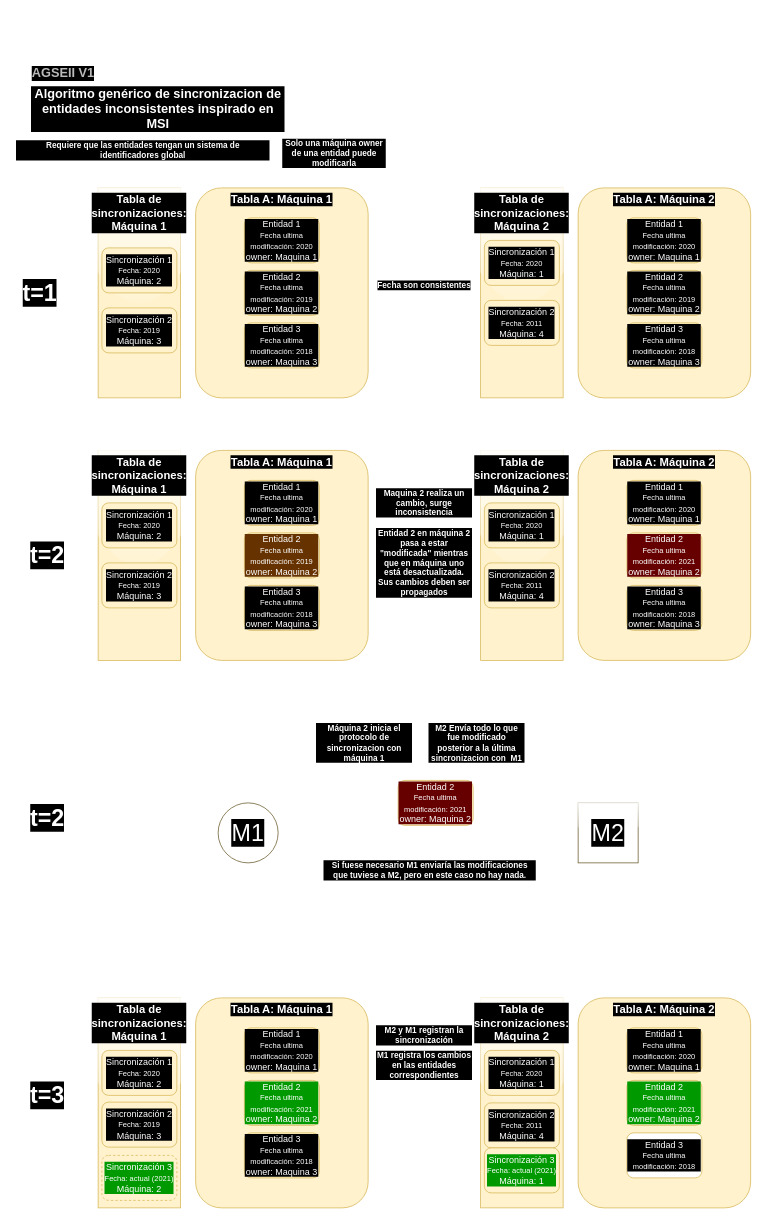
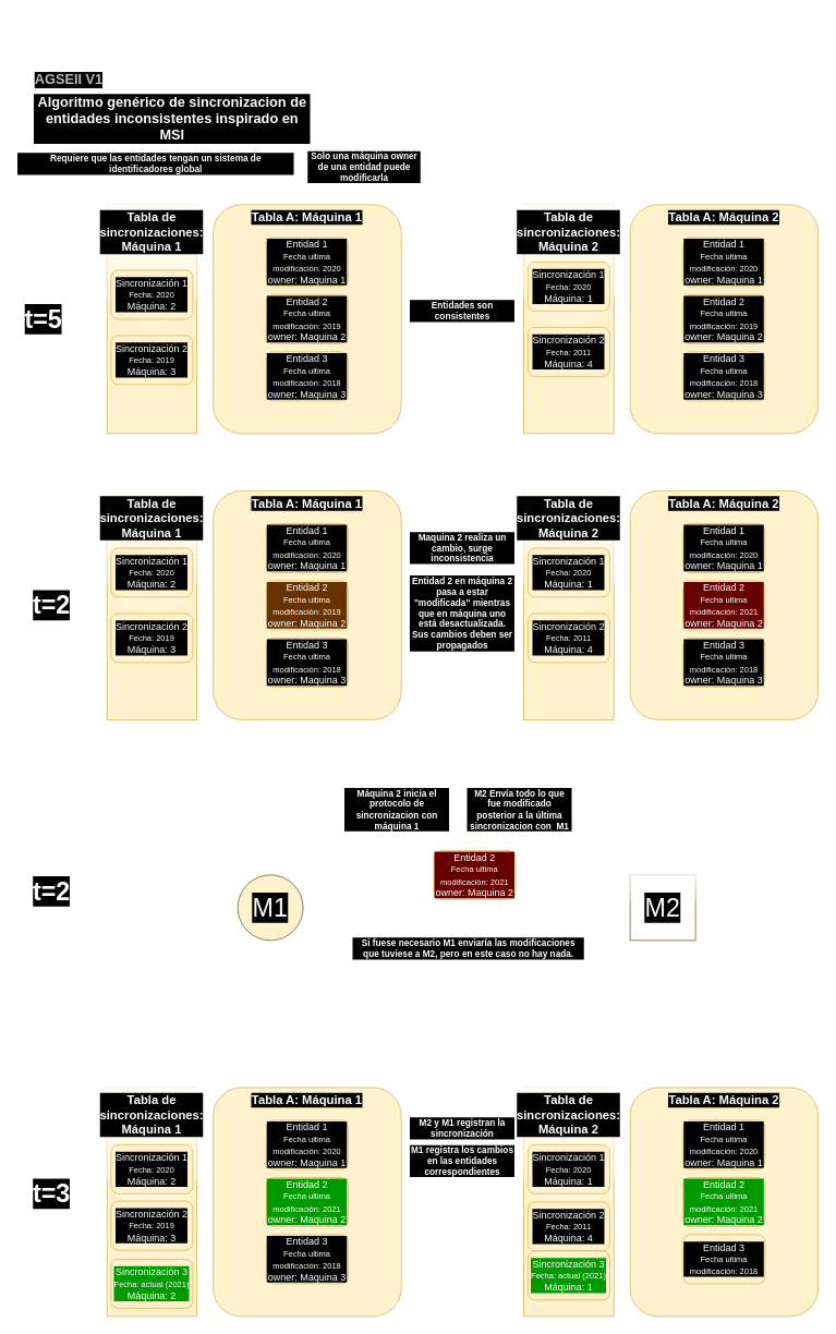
- <mxCell id="17" value="&lt;font style=&quot;font-size: 11px;&quot;&gt;&lt;b style=&quot;font-size: 11px;&quot;&gt;Fecha son consistentes&lt;/b&gt;&lt;/font&gt;" style="text;html=1;strokeColor=none;fillColor=none;align=center;verticalAlign=middle;whiteSpace=wrap;rounded=0;labelBackgroundColor=#000000;fontColor=#FFFFFF;fontSize=11;" parent="1" vertex="1"><mxGeometry x="500" y="340" width="130" height="80" as="geometry" /></mxCell>
+ <mxCell id="17" value="&lt;font style=&quot;font-size: 11px;&quot;&gt;&lt;b style=&quot;font-size: 11px;&quot;&gt;Entidades son consistentes&lt;/b&gt;&lt;/font&gt;" style="text;html=1;strokeColor=none;fillColor=none;align=center;verticalAlign=middle;whiteSpace=wrap;rounded=0;labelBackgroundColor=#000000;fontColor=#FFFFFF;fontSize=11;" parent="1" vertex="1"><mxGeometry x="500" y="340" width="130" height="80" as="geometry" /></mxCell>
- <mxCell id="18" value="&lt;font style=&quot;font-size: 31px;&quot;&gt;&lt;b style=&quot;font-size: 31px;&quot;&gt;t=1&lt;/b&gt;&lt;/font&gt;" style="text;html=1;strokeColor=none;fillColor=none;align=center;verticalAlign=middle;whiteSpace=wrap;rounded=0;labelBackgroundColor=#000000;fontColor=#FFFFFF;fontSize=31;" parent="1" vertex="1"><mxGeometry x="20" y="350" width="65" height="80" as="geometry" /></mxCell>
+ <mxCell id="18" value="&lt;font style=&quot;font-size: 31px;&quot;&gt;&lt;b style=&quot;font-size: 31px;&quot;&gt;t=5&lt;/b&gt;&lt;/font&gt;" style="text;html=1;strokeColor=none;fillColor=none;align=center;verticalAlign=middle;whiteSpace=wrap;rounded=0;labelBackgroundColor=#000000;fontColor=#FFFFFF;fontSize=31;" parent="1" vertex="1"><mxGeometry x="20" y="350" width="65" height="80" as="geometry" /></mxCell>
- <mxCell id="56" value="&lt;span style=&quot;&quot;&gt;M1&lt;/span&gt;" style="ellipse;whiteSpace=wrap;html=1;aspect=fixed;rounded=0;shadow=0;glass=1;labelBackgroundColor=#000000;sketch=0;strokeColor=#69592A;fontSize=31;fontColor=#FFFFFF;" parent="1" vertex="1"><mxGeometry x="290" y="1070" width="80" height="80" as="geometry" /></mxCell>
+ <mxCell id="56" value="&lt;span style=&quot;&quot;&gt;M1&lt;/span&gt;" style="ellipse;whiteSpace=wrap;html=1;aspect=fixed;rounded=0;shadow=0;glass=1;labelBackgroundColor=#000000;sketch=0;strokeColor=#69592A;fontSize=31;fontColor=#FFFFFF;fillColor=#fff2cc;" parent="1" vertex="1"><mxGeometry x="290" y="1070" width="80" height="80" as="geometry" /></mxCell>
- <mxCell id="24" value="&lt;font&gt;Entidad 3&lt;br&gt;&lt;font style=&quot;font-size: 10px;&quot;&gt;Fecha ultima modificación: 2018&lt;/font&gt;&lt;br&gt;&lt;/font&gt;" style="rounded=1;whiteSpace=wrap;html=1;fillColor=#ffffff;strokeColor=#d6b656;labelBackgroundColor=#000000;fontColor=#FFFFFF;" parent="1" vertex="1"><mxGeometry x="835" y="1510" width="100" height="60" as="geometry" /></mxCell>
+ <mxCell id="24" value="&lt;font&gt;Entidad 3&lt;br&gt;&lt;font style=&quot;font-size: 10px;&quot;&gt;Fecha ultima modificación: 2018&lt;/font&gt;&lt;br&gt;&lt;/font&gt;" style="rounded=1;whiteSpace=wrap;html=1;fillColor=#fff2cc;strokeColor=#d6b656;labelBackgroundColor=#000000;fontColor=#FFFFFF;" parent="1" vertex="1"><mxGeometry x="835" y="1510" width="100" height="60" as="geometry" /></mxCell>
- <mxCell id="64" value="&lt;font&gt;Sincronización 3&lt;br&gt;&lt;font style=&quot;font-size: 10px;&quot;&gt;Fecha: actual (2021)&lt;br&gt;&lt;/font&gt;Máquina: 2&lt;br&gt;&lt;/font&gt;" style="rounded=1;whiteSpace=wrap;html=1;fillColor=#fff2cc;strokeColor=#d6b656;labelBackgroundColor=#009900;fontColor=#FFFFFF;dashed=1;" parent="1" vertex="1"><mxGeometry x="135" y="1540" width="100" height="60" as="geometry" /></mxCell>
+ <mxCell id="64" value="&lt;font&gt;Sincronización 3&lt;br&gt;&lt;font style=&quot;font-size: 10px;&quot;&gt;Fecha: actual (2021)&lt;br&gt;&lt;/font&gt;Máquina: 2&lt;br&gt;&lt;/font&gt;" style="rounded=1;whiteSpace=wrap;html=1;fillColor=#fff2cc;strokeColor=#d6b656;labelBackgroundColor=#009900;fontColor=#FFFFFF;" parent="1" vertex="1"><mxGeometry x="135" y="1540" width="100" height="60" as="geometry" /></mxCell>
